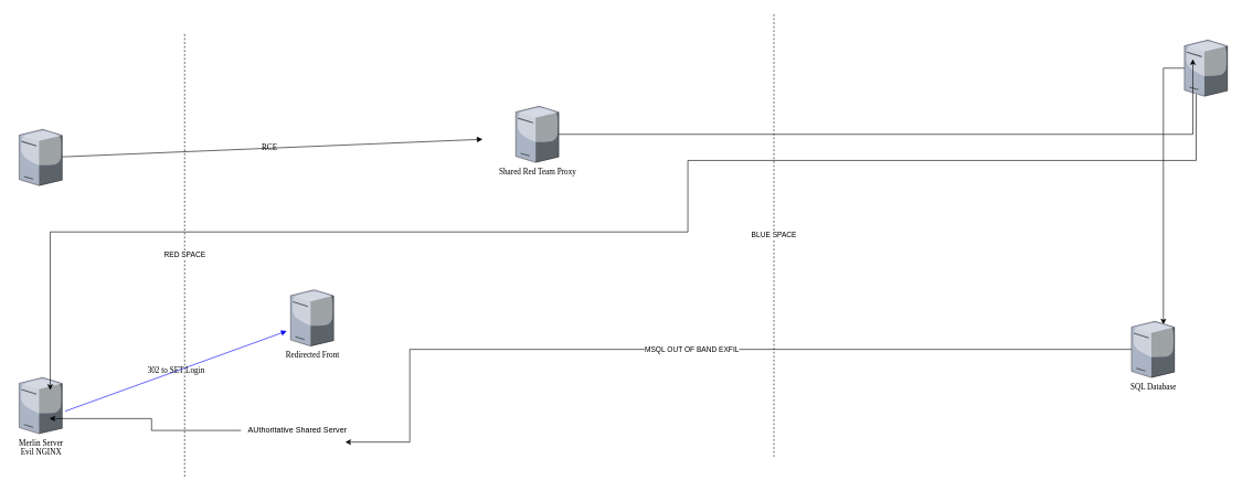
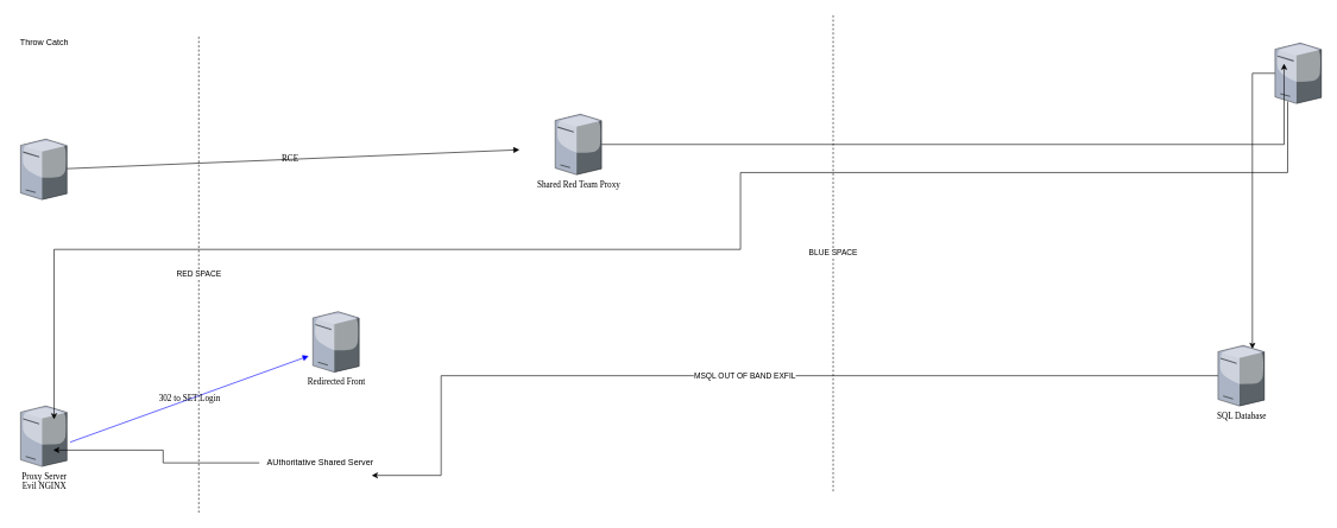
+ <mxCell id="11" value="Throw Catch" style="text;html=1;align=center;verticalAlign=middle;resizable=0;points=[];autosize=1;strokeColor=none;fillColor=none;" vertex="1" parent="1"><mxGeometry x="20.5" y="50" width="80" height="20" as="geometry" /></mxCell>
- <mxCell id="4" value="Merlin Server&lt;br&gt;Evil NGINX" style="verticalLabelPosition=bottom;aspect=fixed;html=1;verticalAlign=top;strokeColor=none;shape=mxgraph.citrix.tower_server;rounded=0;shadow=0;comic=0;fontFamily=Verdana;" parent="1" vertex="1"><mxGeometry x="28" y="570" width="65" height="85" as="geometry" /></mxCell>
+ <mxCell id="4" value="Proxy Server&lt;br&gt;Evil NGINX" style="verticalLabelPosition=bottom;aspect=fixed;html=1;verticalAlign=top;strokeColor=none;shape=mxgraph.citrix.tower_server;rounded=0;shadow=0;comic=0;fontFamily=Verdana;" parent="1" vertex="1"><mxGeometry x="28" y="570" width="65" height="85" as="geometry" /></mxCell>
